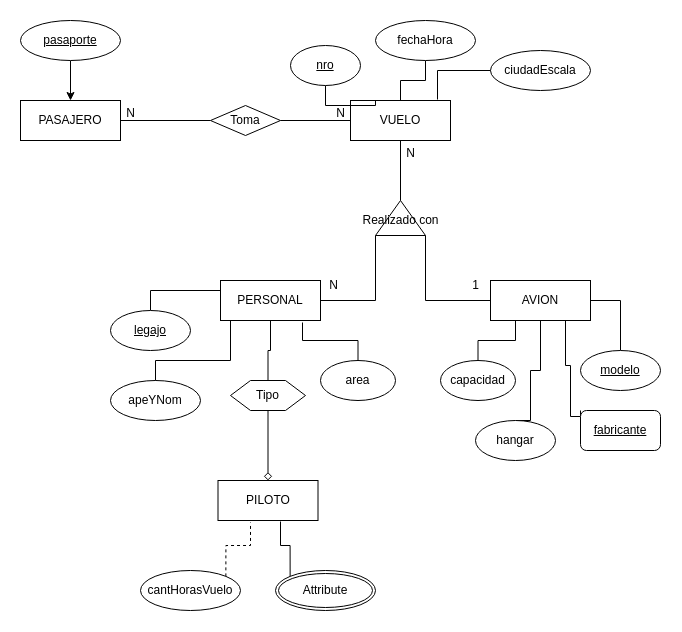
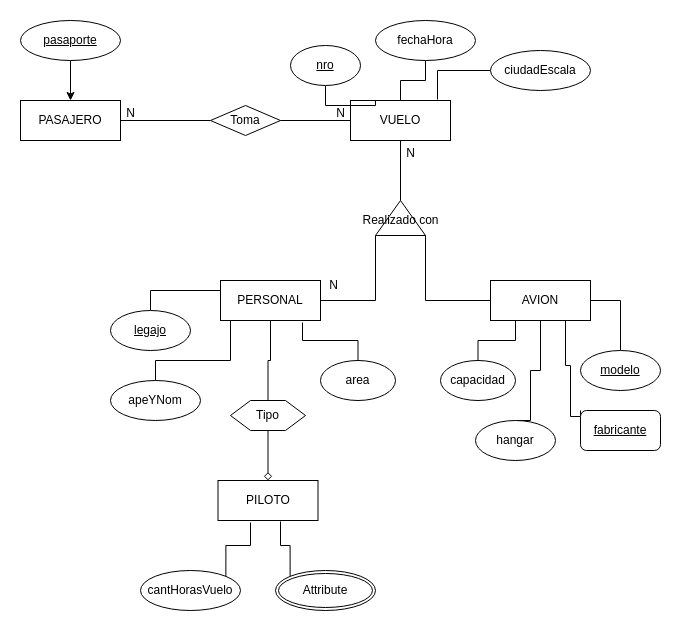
- <mxCell id="47" value="1" style="text;html=1;align=center;verticalAlign=middle;resizable=0;points=[];autosize=1;strokeColor=none;fillColor=none;" vertex="1" parent="1"><mxGeometry x="460" y="270" width="30" height="30" as="geometry" /></mxCell>
- <mxCell id="39" value="Tipo" style="shape=hexagon;perimeter=hexagonPerimeter2;whiteSpace=wrap;html=1;fixedSize=1;" vertex="1" parent="1"><mxGeometry x="230" y="380" width="75" height="30" as="geometry" /></mxCell>
+ <mxCell id="39" value="Tipo" style="shape=hexagon;perimeter=hexagonPerimeter2;whiteSpace=wrap;html=1;fixedSize=1;" vertex="1" parent="1"><mxGeometry x="230" y="400" width="75" height="30" as="geometry" /></mxCell>
- <mxCell id="41" style="edgeStyle=orthogonalEdgeStyle;rounded=0;orthogonalLoop=1;jettySize=auto;html=1;exitX=1;exitY=0;exitDx=0;exitDy=0;entryX=0.325;entryY=1.05;entryDx=0;entryDy=0;entryPerimeter=0;endArrow=none;endFill=0;dashed=1;" edge="1" parent="1" source="40" target="8"><mxGeometry relative="1" as="geometry" /></mxCell>
+ <mxCell id="41" style="edgeStyle=orthogonalEdgeStyle;rounded=0;orthogonalLoop=1;jettySize=auto;html=1;exitX=1;exitY=0;exitDx=0;exitDy=0;entryX=0.325;entryY=1.05;entryDx=0;entryDy=0;entryPerimeter=0;endArrow=none;endFill=0;" edge="1" parent="1" source="40" target="8"><mxGeometry relative="1" as="geometry" /></mxCell>
